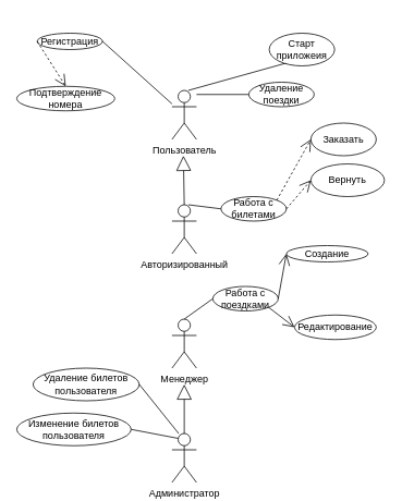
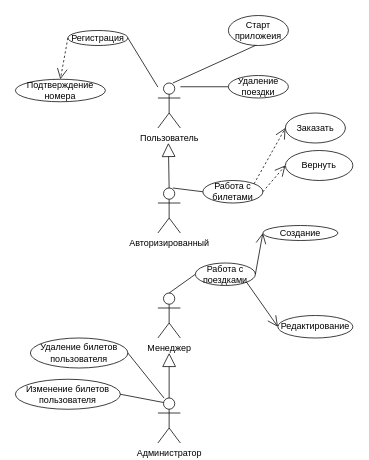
- <mxCell id="3" value="Регистрация" style="ellipse;whiteSpace=wrap;html=1;" parent="1" vertex="1"><mxGeometry x="45" y="40" width="80" height="20" as="geometry" /></mxCell>
+ <mxCell id="3" value="Регистрация" style="ellipse;whiteSpace=wrap;html=1;" parent="1" vertex="1"><mxGeometry x="90" y="40" width="80" height="20" as="geometry" /></mxCell>
- <mxCell id="7" value="Старт приложеия" style="ellipse;whiteSpace=wrap;html=1;" parent="1" vertex="1"><mxGeometry x="329" y="40" width="80" height="40" as="geometry" /></mxCell>
+ <mxCell id="7" value="Старт приложеия" style="ellipse;whiteSpace=wrap;html=1;" parent="1" vertex="1"><mxGeometry x="304" y="20" width="80" height="40" as="geometry" /></mxCell>
- <mxCell id="23" value="Редактирование" style="ellipse;whiteSpace=wrap;html=1;" parent="1" vertex="1"><mxGeometry x="360" y="385" width="100" height="30" as="geometry" /></mxCell>
+ <mxCell id="23" value="Редактирование" style="ellipse;whiteSpace=wrap;html=1;" parent="1" vertex="1"><mxGeometry x="370" y="420" width="100" height="30" as="geometry" /></mxCell>
